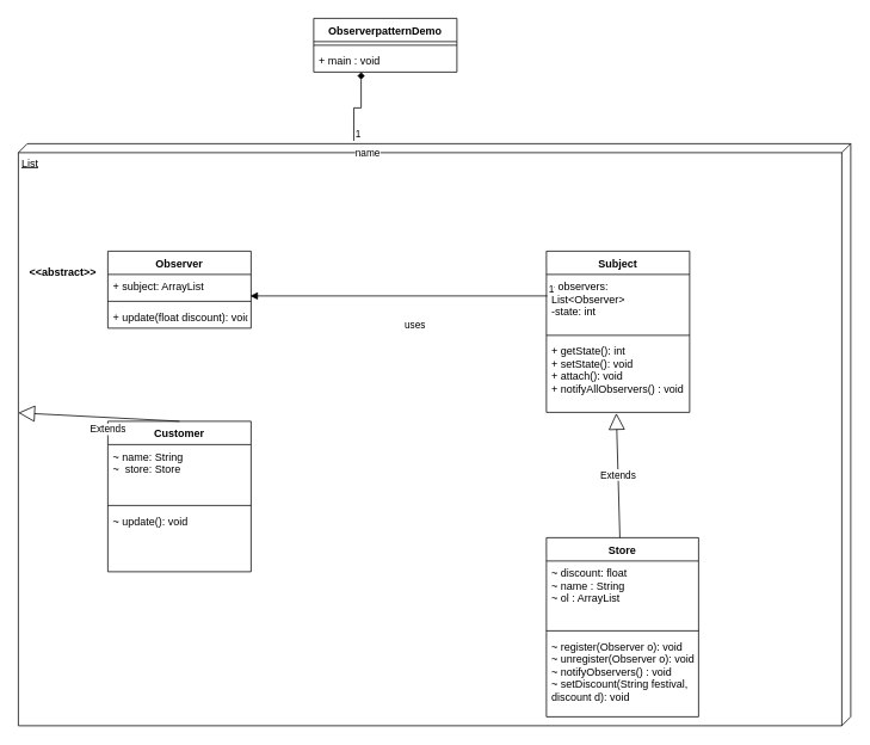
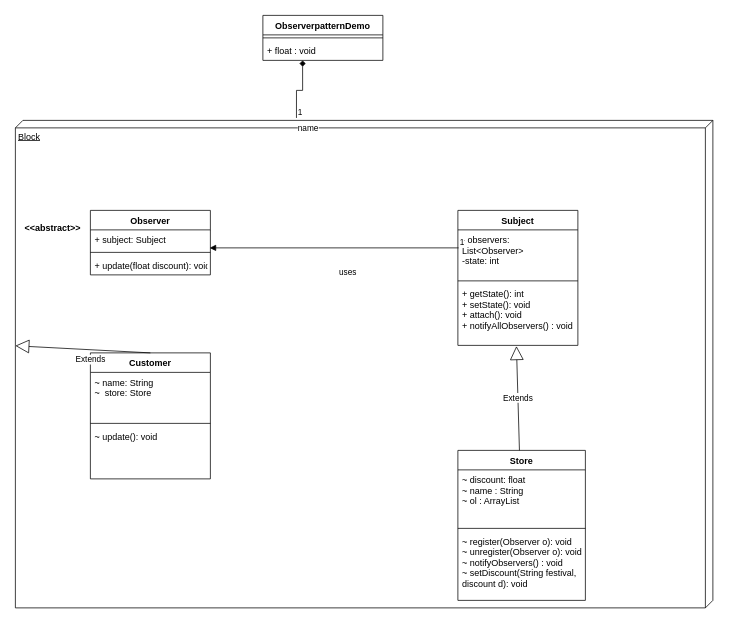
- <mxCell id="20" value="+ main : void" style="text;strokeColor=none;fillColor=none;align=left;verticalAlign=top;spacingLeft=4;spacingRight=4;overflow=hidden;rotatable=0;points=[[0,0.5],[1,0.5]];portConstraint=eastwest;" vertex="1" parent="18"><mxGeometry y="34" width="160" height="26" as="geometry" /></mxCell>
+ <mxCell id="20" value="+ float : void" style="text;strokeColor=none;fillColor=none;align=left;verticalAlign=top;spacingLeft=4;spacingRight=4;overflow=hidden;rotatable=0;points=[[0,0.5],[1,0.5]];portConstraint=eastwest;" vertex="1" parent="18"><mxGeometry y="34" width="160" height="26" as="geometry" /></mxCell>
- <mxCell id="2" value="List" style="verticalAlign=top;align=left;spacingTop=8;spacingLeft=2;spacingRight=12;shape=cube;size=10;direction=south;fontStyle=4;html=1;" vertex="1" parent="1"><mxGeometry x="20" y="160" width="930" height="650" as="geometry" /></mxCell>
+ <mxCell id="2" value="Block" style="verticalAlign=top;align=left;spacingTop=8;spacingLeft=2;spacingRight=12;shape=cube;size=10;direction=south;fontStyle=4;html=1;" vertex="1" parent="1"><mxGeometry x="20" y="160" width="930" height="650" as="geometry" /></mxCell>
- <mxCell id="4" value="+ subject: ArrayList" style="text;strokeColor=none;fillColor=none;align=left;verticalAlign=top;spacingLeft=4;spacingRight=4;overflow=hidden;rotatable=0;points=[[0,0.5],[1,0.5]];portConstraint=eastwest;" vertex="1" parent="3"><mxGeometry y="26" width="160" height="26" as="geometry" /></mxCell>
+ <mxCell id="4" value="+ subject: Subject" style="text;strokeColor=none;fillColor=none;align=left;verticalAlign=top;spacingLeft=4;spacingRight=4;overflow=hidden;rotatable=0;points=[[0,0.5],[1,0.5]];portConstraint=eastwest;" vertex="1" parent="3"><mxGeometry y="26" width="160" height="26" as="geometry" /></mxCell>
